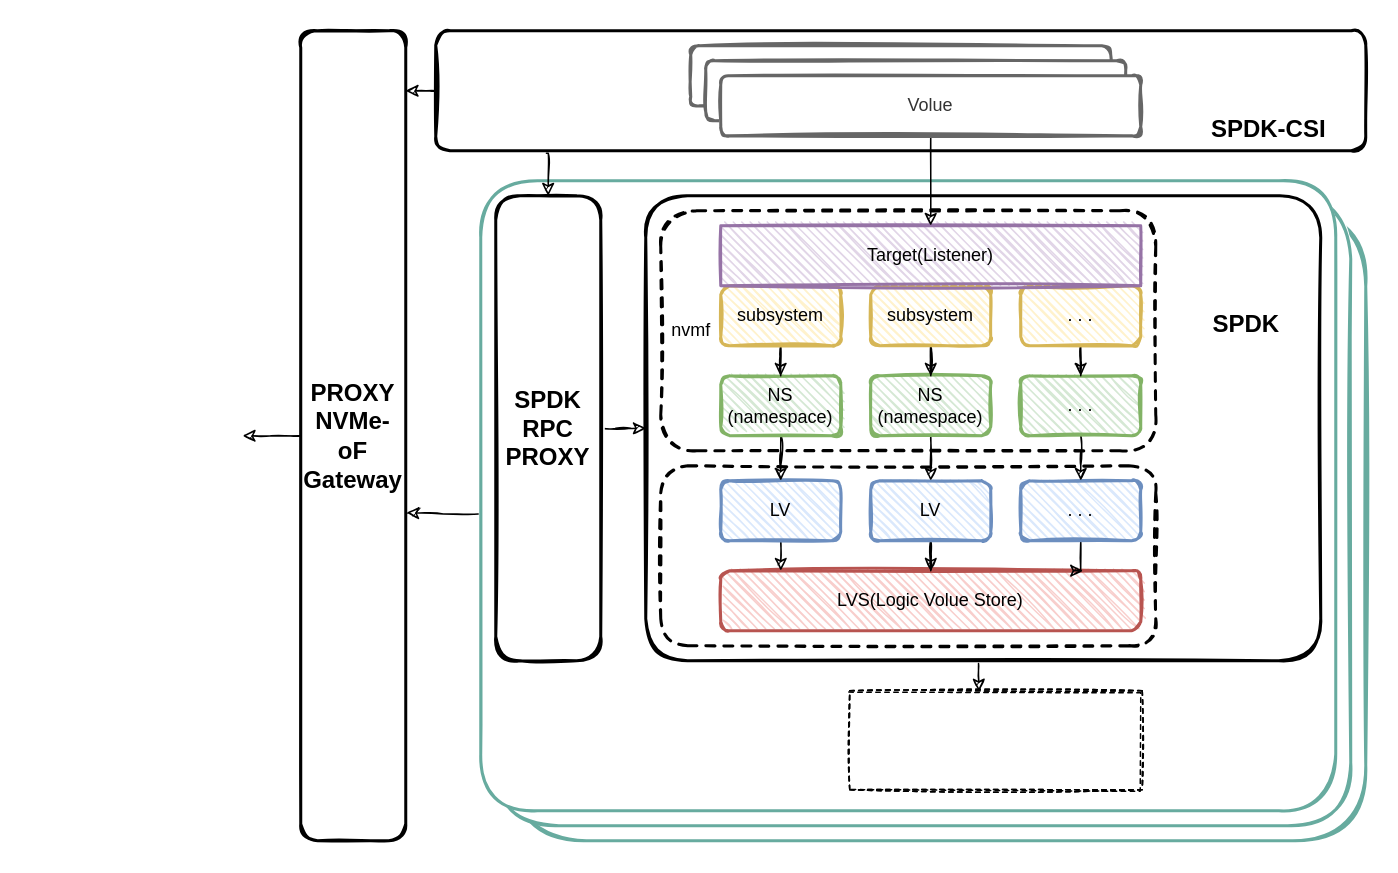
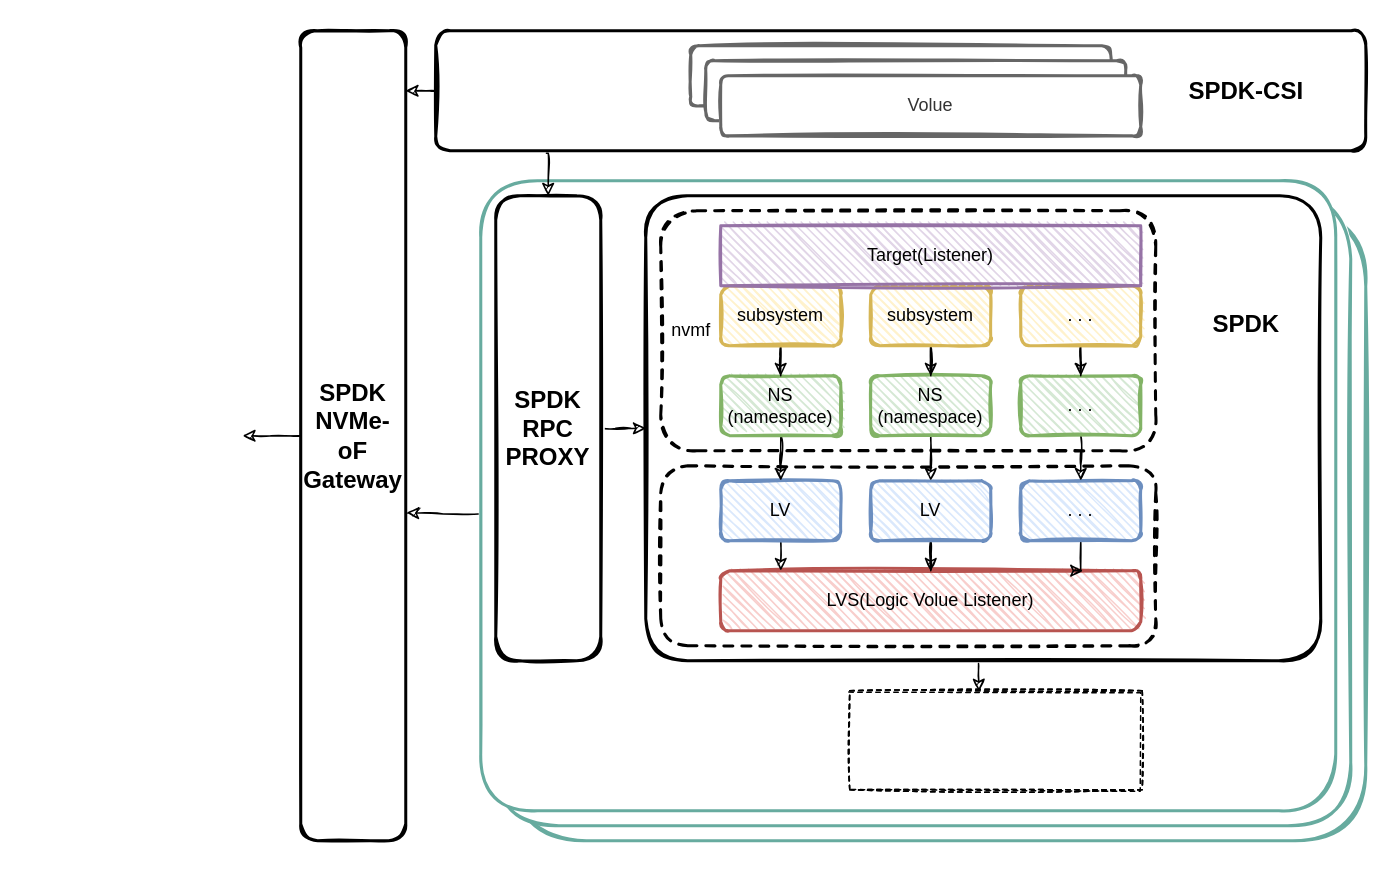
- <mxCell id="38" value="SPDK-CSI" style="text;html=1;align=center;verticalAlign=middle;resizable=0;points=[];autosize=1;strokeColor=none;fillColor=none;fontSize=16;fontStyle=1" vertex="1" parent="1"><mxGeometry x="800" y="75" width="90" height="20" as="geometry" /></mxCell>
+ <mxCell id="38" value="SPDK-CSI" style="text;html=1;align=center;verticalAlign=middle;resizable=0;points=[];autosize=1;strokeColor=none;fillColor=none;fontSize=16;fontStyle=1" vertex="1" parent="1"><mxGeometry x="785" y="50" width="90" height="20" as="geometry" /></mxCell>
- <mxCell id="36" style="edgeStyle=orthogonalEdgeStyle;rounded=0;sketch=1;orthogonalLoop=1;jettySize=auto;html=1;entryX=0.5;entryY=0;entryDx=0;entryDy=0;fontSize=16;" edge="1" parent="1" source="37" target="32"><mxGeometry relative="1" as="geometry" /></mxCell>
- <mxCell id="40" value="&lt;font style=&quot;font-size: 16px&quot;&gt;&lt;b&gt;PROXY&lt;br&gt;NVMe-oF&lt;br&gt;Gateway&lt;/b&gt;&lt;/font&gt;" style="rounded=1;whiteSpace=wrap;html=1;strokeWidth=2;fillWeight=1;hachureGap=4;hachureAngle=45;sketch=1;strokeColor=#000000;arcSize=16;" vertex="1" parent="1"><mxGeometry x="200" y="20" width="70" height="540" as="geometry" /></mxCell>
+ <mxCell id="40" value="&lt;font style=&quot;font-size: 16px&quot;&gt;&lt;b&gt;SPDK&lt;br&gt;NVMe-oF&lt;br&gt;Gateway&lt;/b&gt;&lt;/font&gt;" style="rounded=1;whiteSpace=wrap;html=1;strokeWidth=2;fillWeight=1;hachureGap=4;hachureAngle=45;sketch=1;strokeColor=#000000;arcSize=16;" vertex="1" parent="1"><mxGeometry x="200" y="20" width="70" height="540" as="geometry" /></mxCell>
- <mxCell id="13" value="LVS(Logic Volue Store)" style="rounded=1;whiteSpace=wrap;html=1;strokeWidth=2;fillWeight=1;hachureGap=4;hachureAngle=45;fillColor=#f8cecc;sketch=1;strokeColor=#b85450;" vertex="1" parent="1"><mxGeometry x="480" y="380" width="280" height="40" as="geometry" /></mxCell>
+ <mxCell id="13" value="LVS(Logic Volue Listener)" style="rounded=1;whiteSpace=wrap;html=1;strokeWidth=2;fillWeight=1;hachureGap=4;hachureAngle=45;fillColor=#f8cecc;sketch=1;strokeColor=#b85450;" vertex="1" parent="1"><mxGeometry x="480" y="380" width="280" height="40" as="geometry" /></mxCell>
